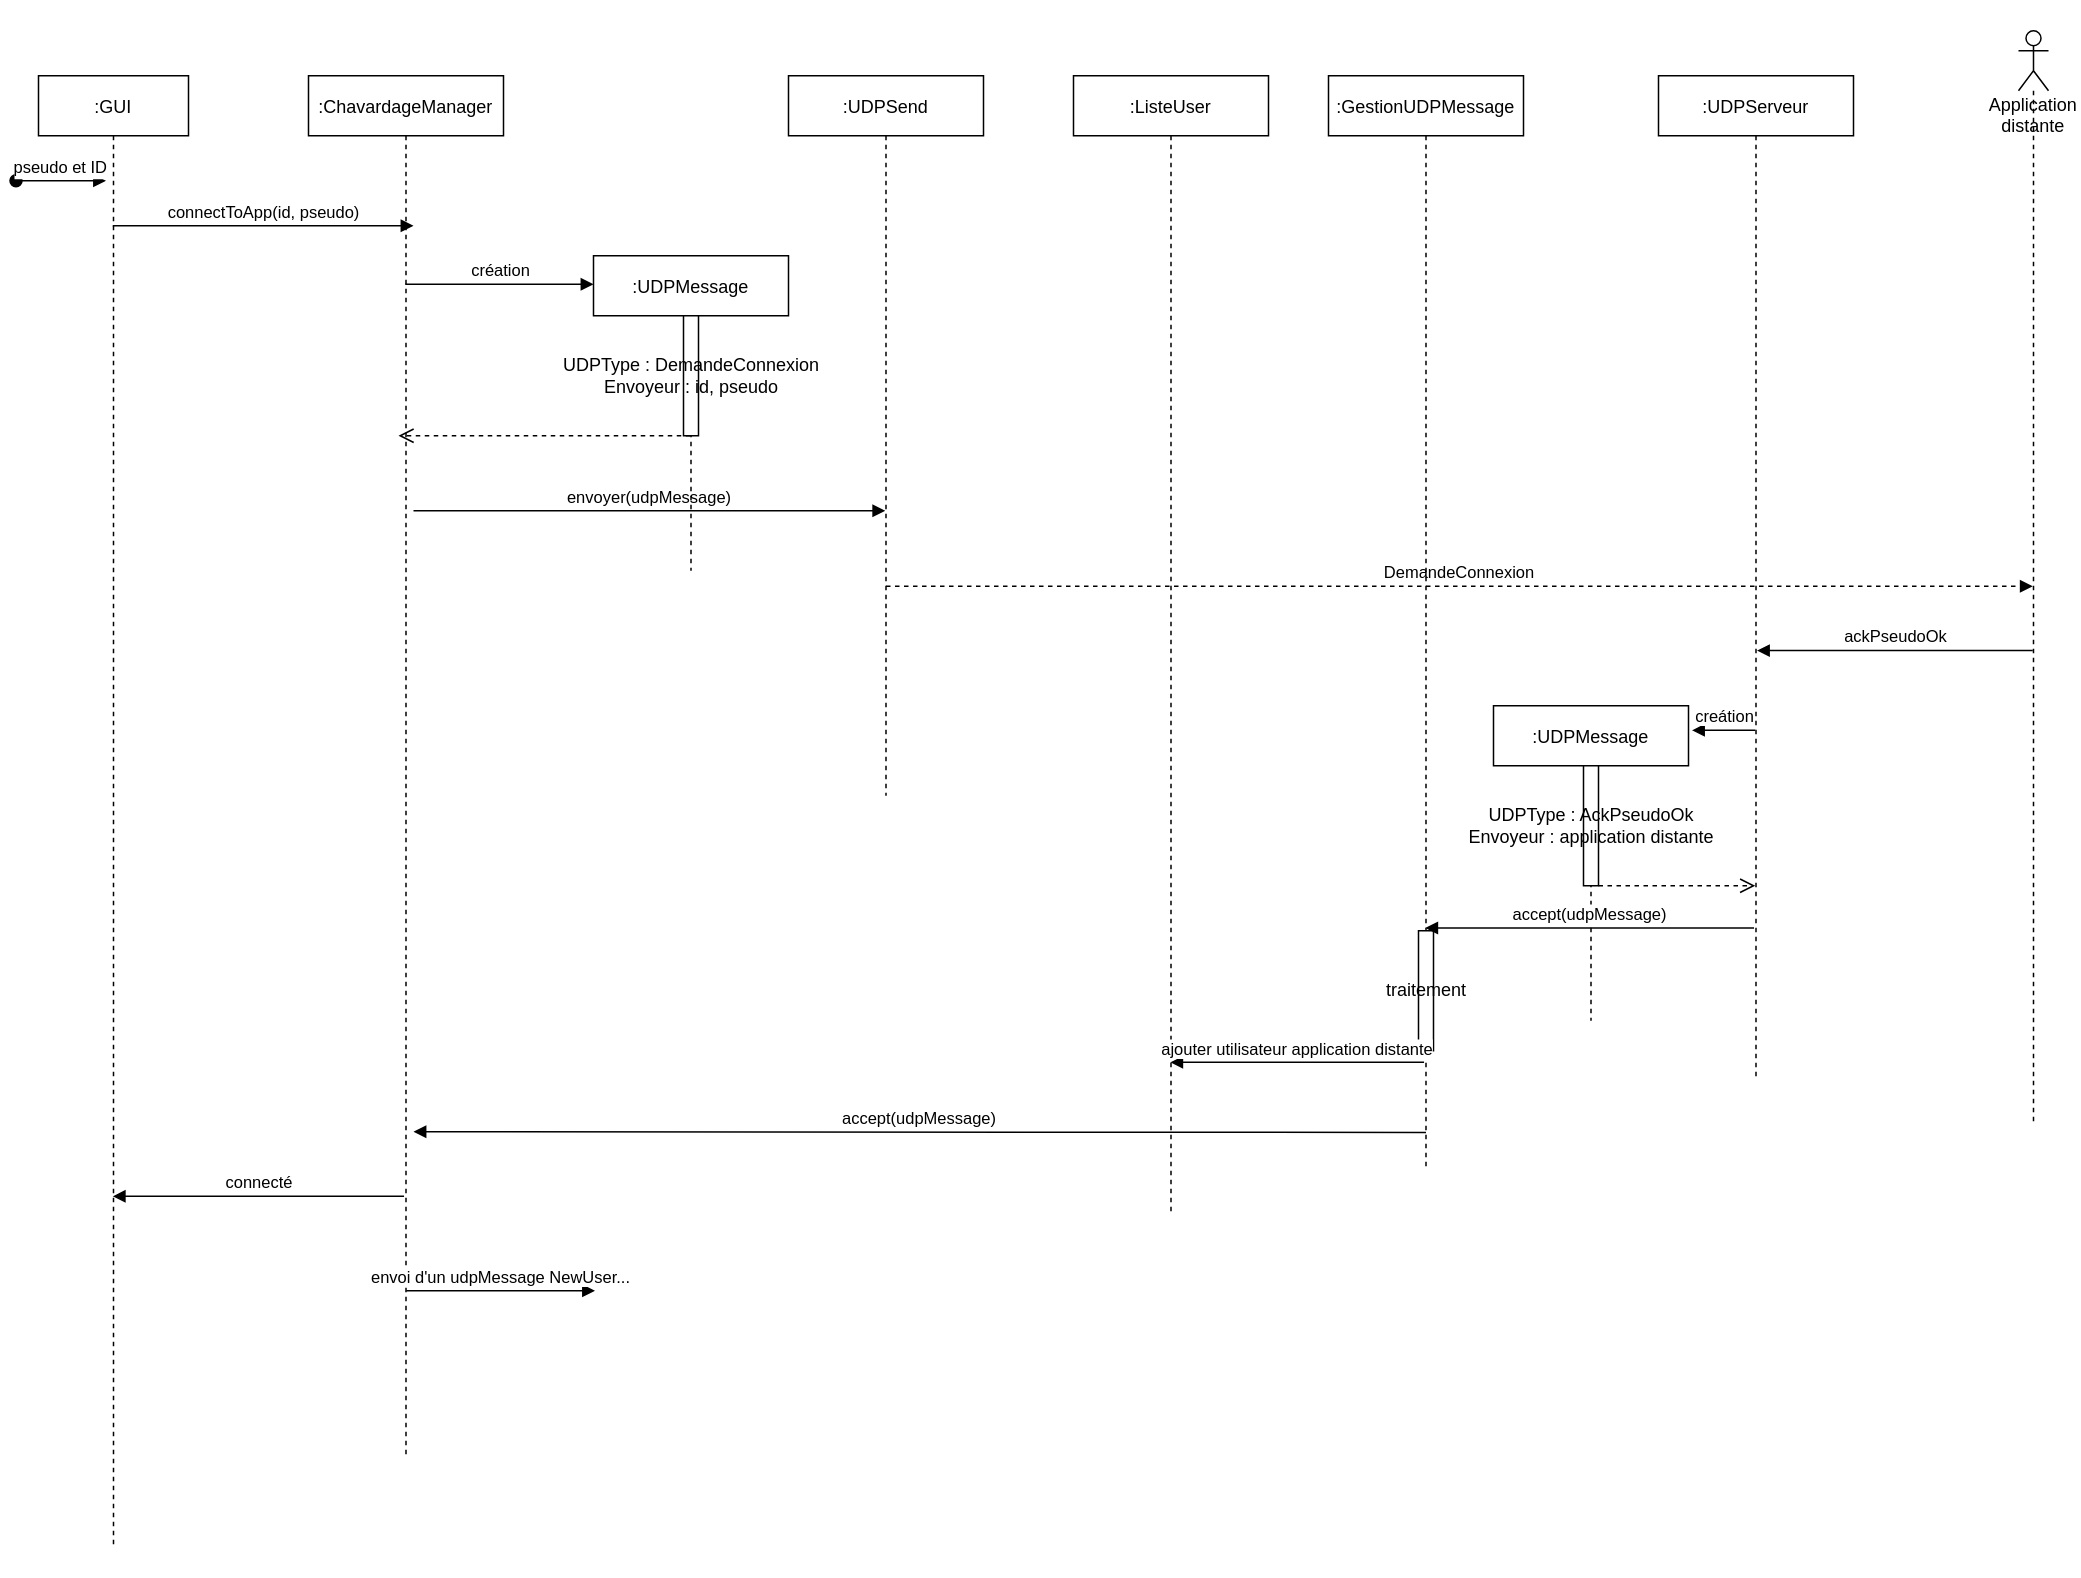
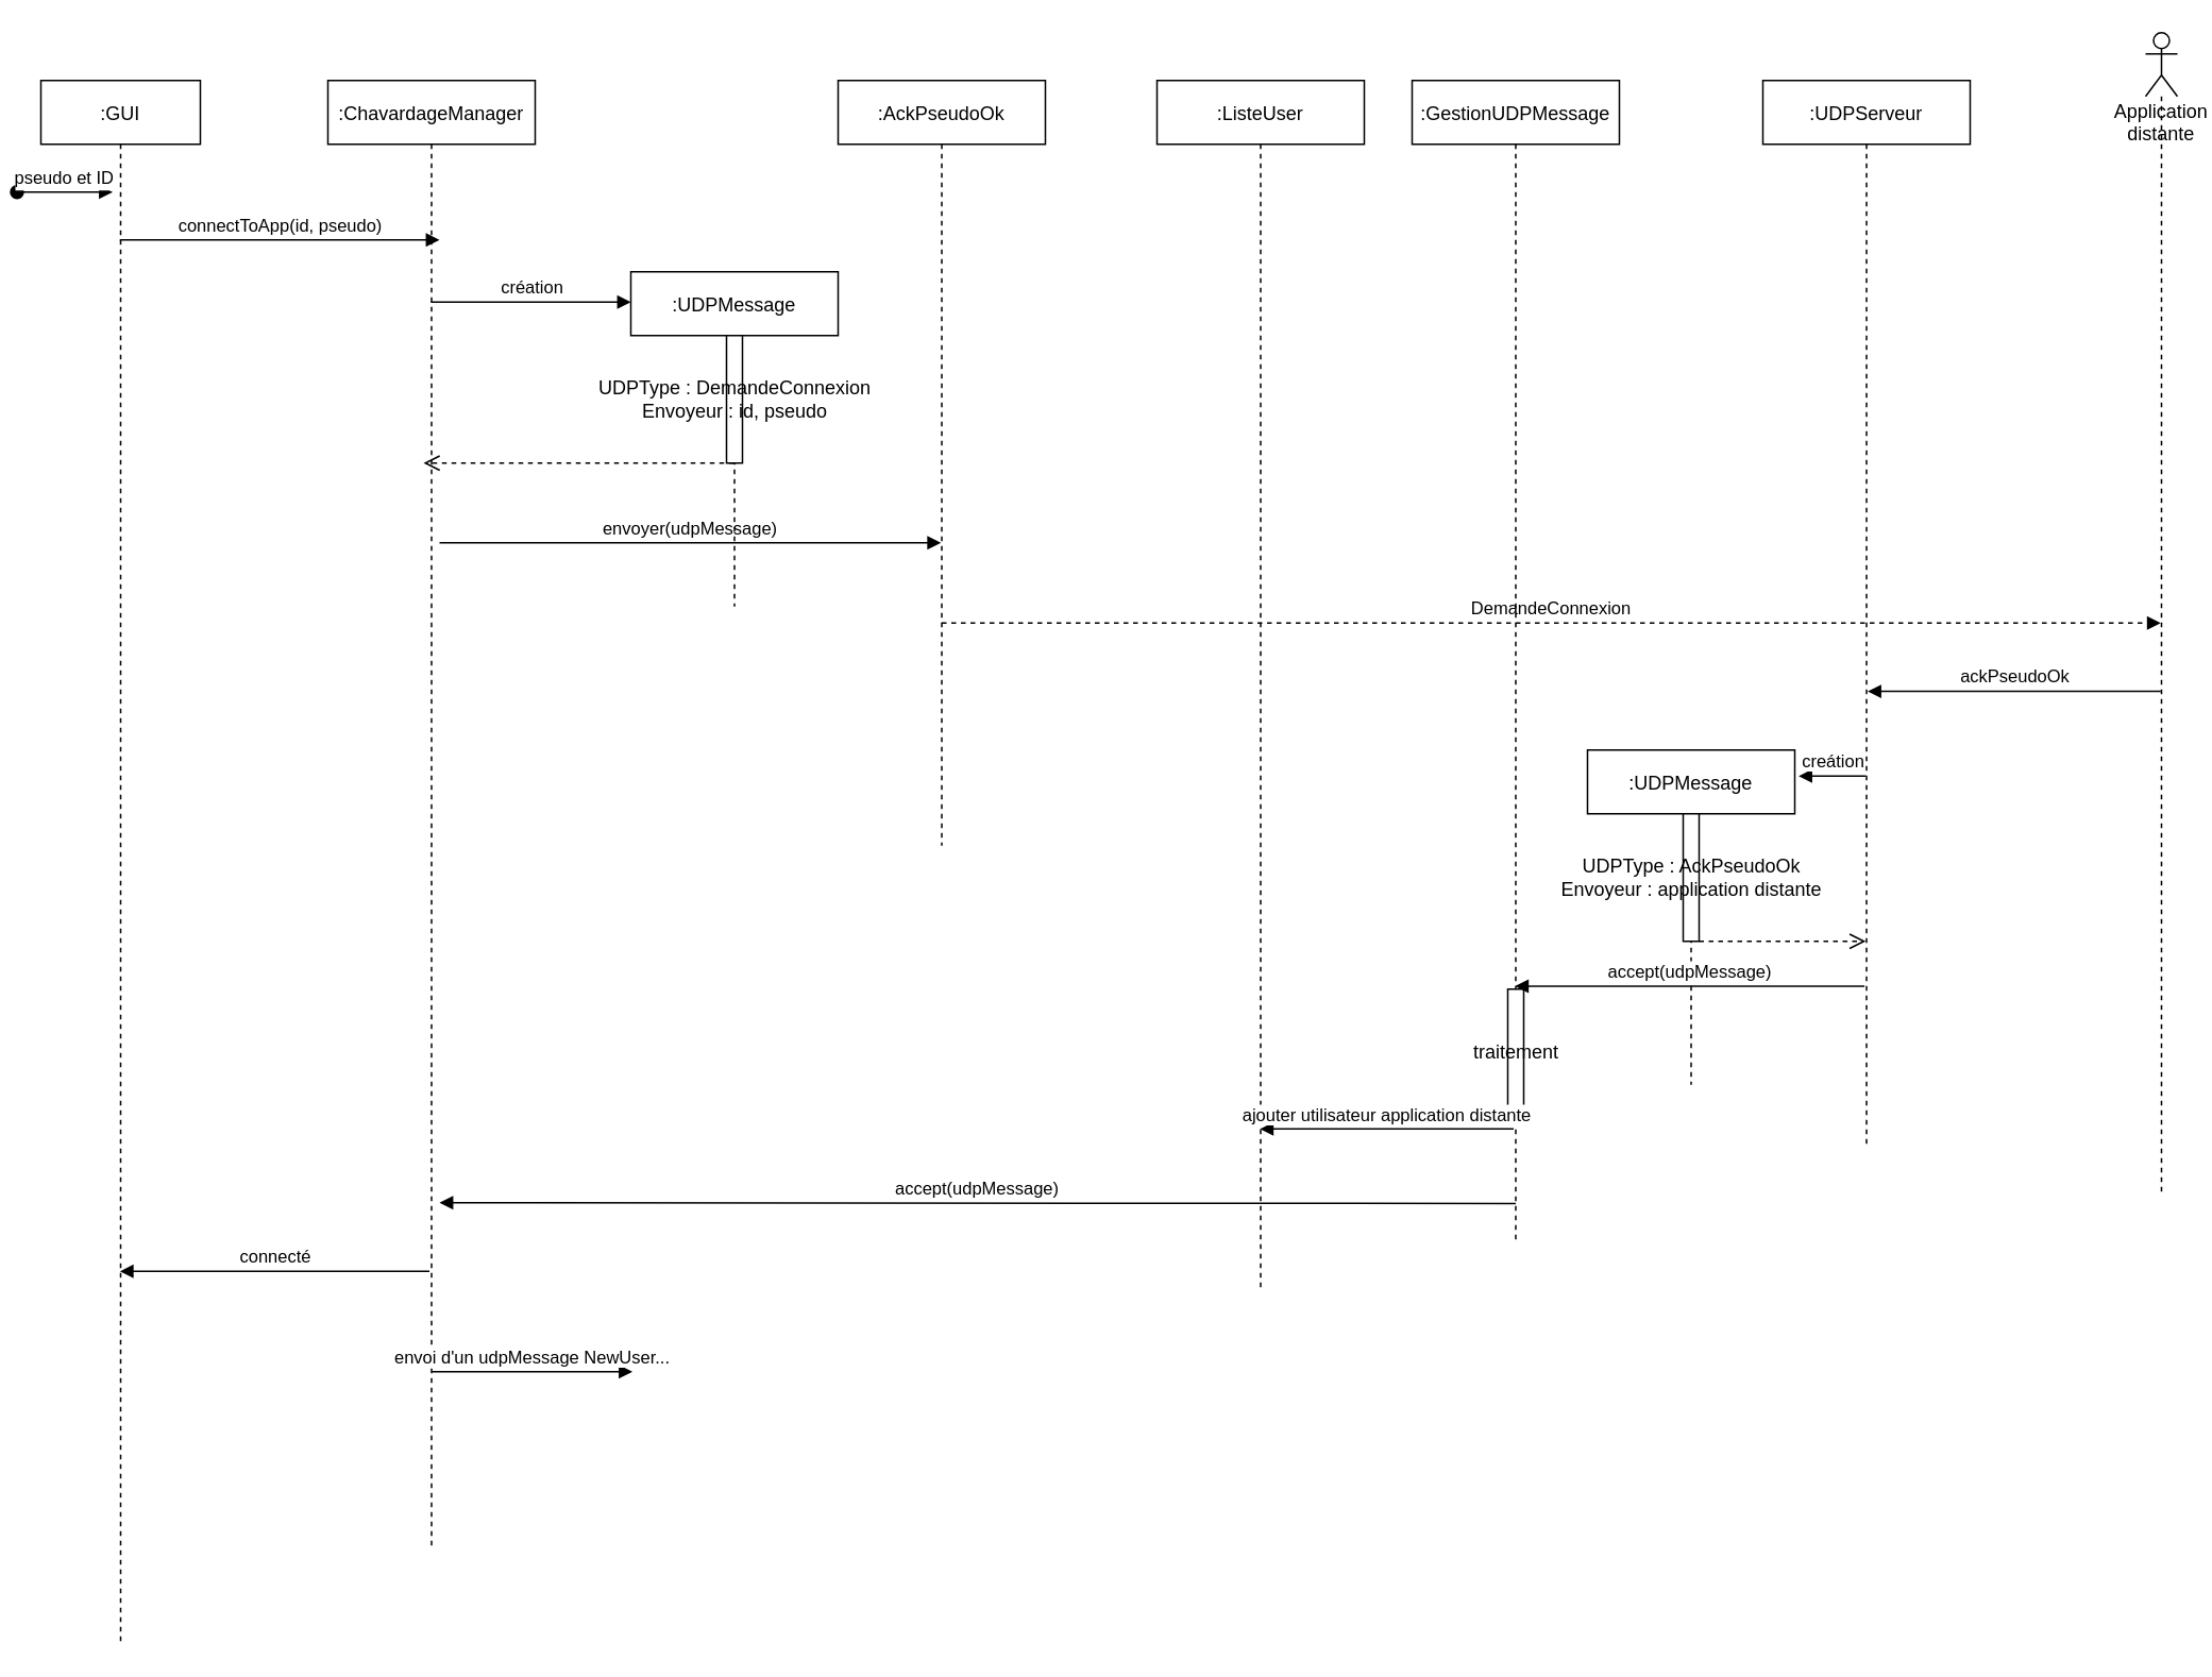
- <mxCell id="11" value=":UDPSend" style="shape=umlLifeline;perimeter=lifelinePerimeter;container=1;collapsible=0;recursiveResize=0;rounded=0;shadow=0;strokeWidth=1;" vertex="1" parent="1"><mxGeometry x="520" y="50" width="130" height="480" as="geometry" /></mxCell>
+ <mxCell id="11" value=":AckPseudoOk" style="shape=umlLifeline;perimeter=lifelinePerimeter;container=1;collapsible=0;recursiveResize=0;rounded=0;shadow=0;strokeWidth=1;" vertex="1" parent="1"><mxGeometry x="520" y="50" width="130" height="480" as="geometry" /></mxCell>
- <mxCell id="23" value=":ListeUser" style="shape=umlLifeline;perimeter=lifelinePerimeter;container=1;collapsible=0;recursiveResize=0;rounded=0;shadow=0;strokeWidth=1;" vertex="1" parent="1"><mxGeometry x="710" y="50" width="130" height="760" as="geometry" /></mxCell>
+ <mxCell id="23" value=":ListeUser" style="shape=umlLifeline;perimeter=lifelinePerimeter;container=1;collapsible=0;recursiveResize=0;rounded=0;shadow=0;strokeWidth=1;" vertex="1" parent="1"><mxGeometry x="720" y="50" width="130" height="760" as="geometry" /></mxCell>
